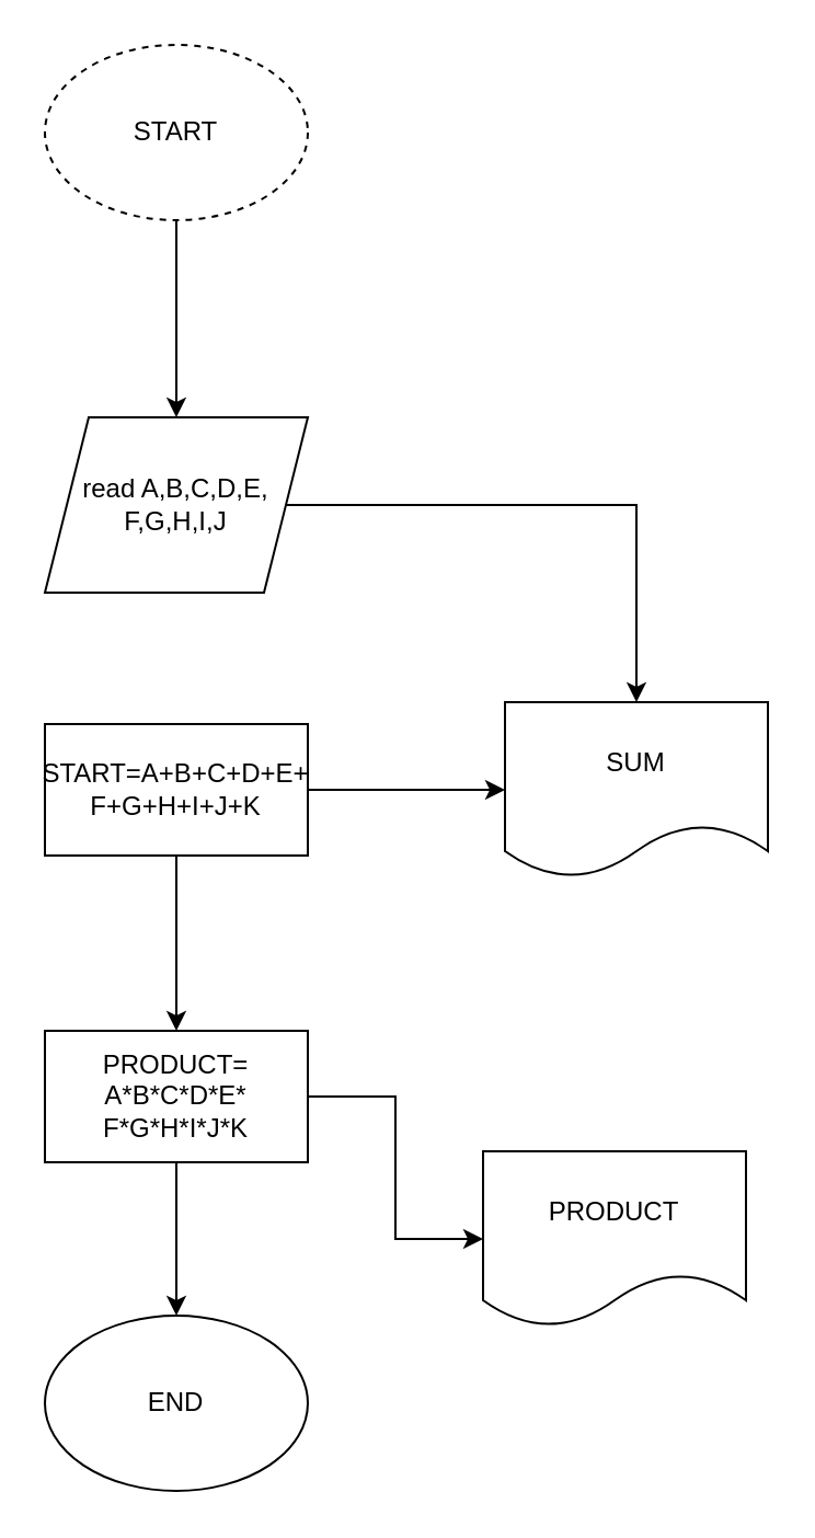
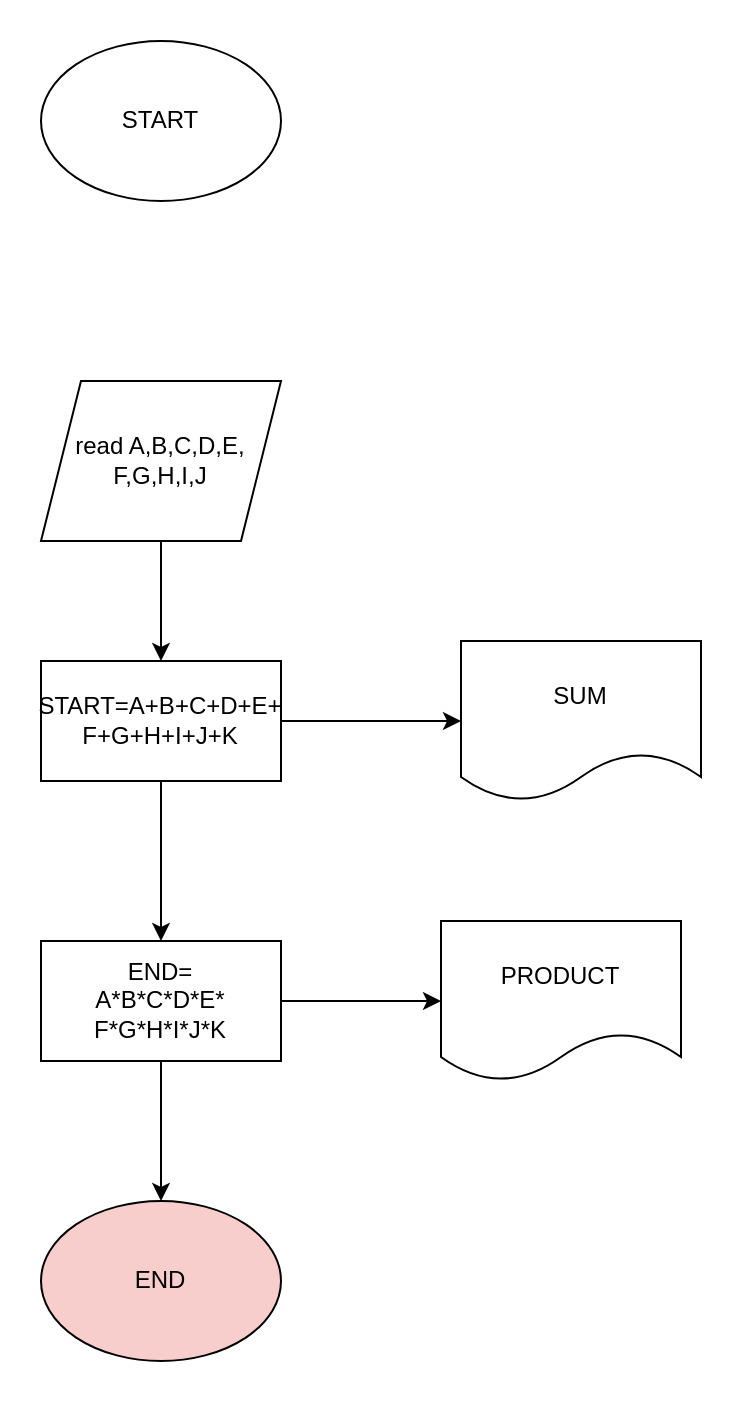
- <mxCell id="3" value="START" style="ellipse;whiteSpace=wrap;html=1;dashed=1;" vertex="1" parent="1"><mxGeometry x="20" y="20" width="120" height="80" as="geometry" /></mxCell>
+ <mxCell id="3" value="START" style="ellipse;whiteSpace=wrap;html=1;" vertex="1" parent="1"><mxGeometry x="20" y="20" width="120" height="80" as="geometry" /></mxCell>
- <mxCell id="2" value="" style="edgeStyle=orthogonalEdgeStyle;rounded=0;orthogonalLoop=1;jettySize=auto;html=1;" edge="1" parent="1" source="3" target="5"><mxGeometry relative="1" as="geometry" /></mxCell>
- <mxCell id="4" value="" style="edgeStyle=orthogonalEdgeStyle;rounded=0;orthogonalLoop=1;jettySize=auto;html=1;" edge="1" parent="1" source="5" target="9"><mxGeometry relative="1" as="geometry" /></mxCell>
+ <mxCell id="4" value="" style="edgeStyle=orthogonalEdgeStyle;rounded=0;orthogonalLoop=1;jettySize=auto;html=1;" edge="1" parent="1" source="5" target="8"><mxGeometry relative="1" as="geometry" /></mxCell>
- <mxCell id="12" value="PRODUCT=&lt;br&gt;A*B*C*D*E*&lt;br&gt;F*G*H*I*J*K" style="whiteSpace=wrap;html=1;" vertex="1" parent="1"><mxGeometry x="20" y="470" width="120" height="60" as="geometry" /></mxCell>
+ <mxCell id="12" value="END=&lt;br&gt;A*B*C*D*E*&lt;br&gt;F*G*H*I*J*K" style="whiteSpace=wrap;html=1;" vertex="1" parent="1"><mxGeometry x="20" y="470" width="120" height="60" as="geometry" /></mxCell>
- <mxCell id="13" value="PRODUCT" style="shape=document;whiteSpace=wrap;html=1;boundedLbl=1;" vertex="1" parent="1"><mxGeometry x="220" y="525" width="120" height="80" as="geometry" /></mxCell>
+ <mxCell id="13" value="PRODUCT" style="shape=document;whiteSpace=wrap;html=1;boundedLbl=1;" vertex="1" parent="1"><mxGeometry x="220" y="460" width="120" height="80" as="geometry" /></mxCell>
- <mxCell id="14" value="END" style="ellipse;whiteSpace=wrap;html=1;" vertex="1" parent="1"><mxGeometry x="20" y="600" width="120" height="80" as="geometry" /></mxCell>
+ <mxCell id="14" value="END" style="ellipse;whiteSpace=wrap;html=1;fillColor=#f8cecc;" vertex="1" parent="1"><mxGeometry x="20" y="600" width="120" height="80" as="geometry" /></mxCell>
